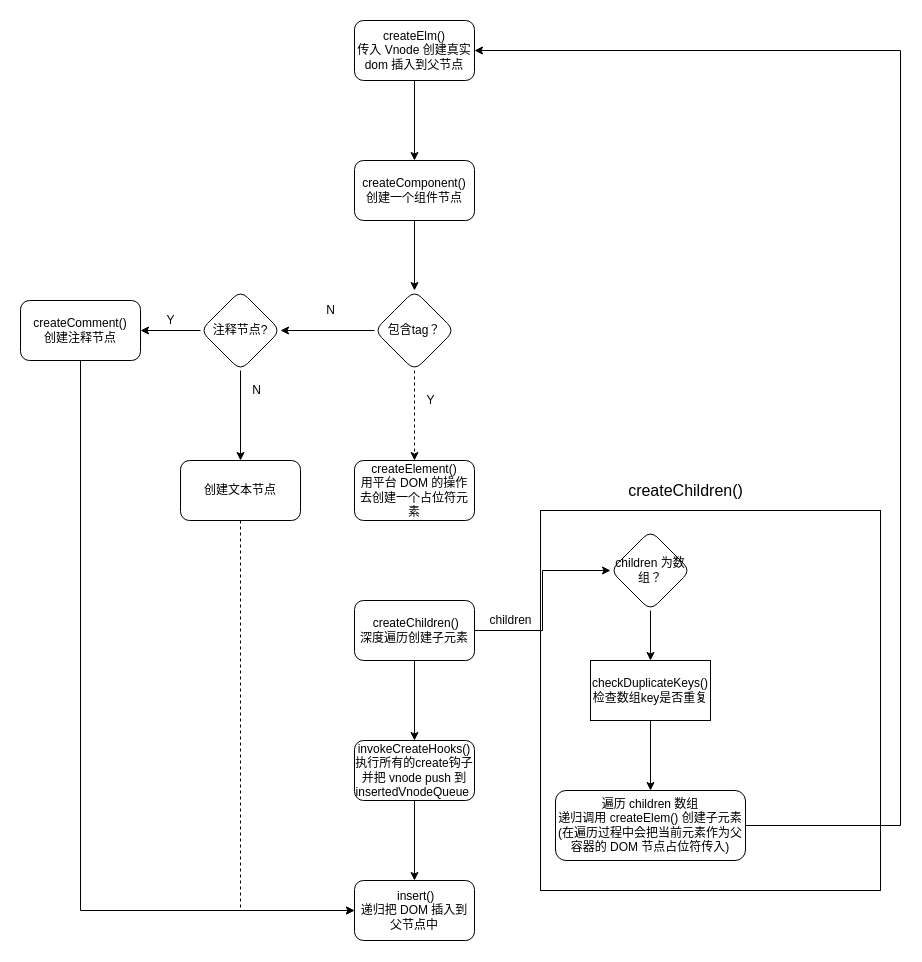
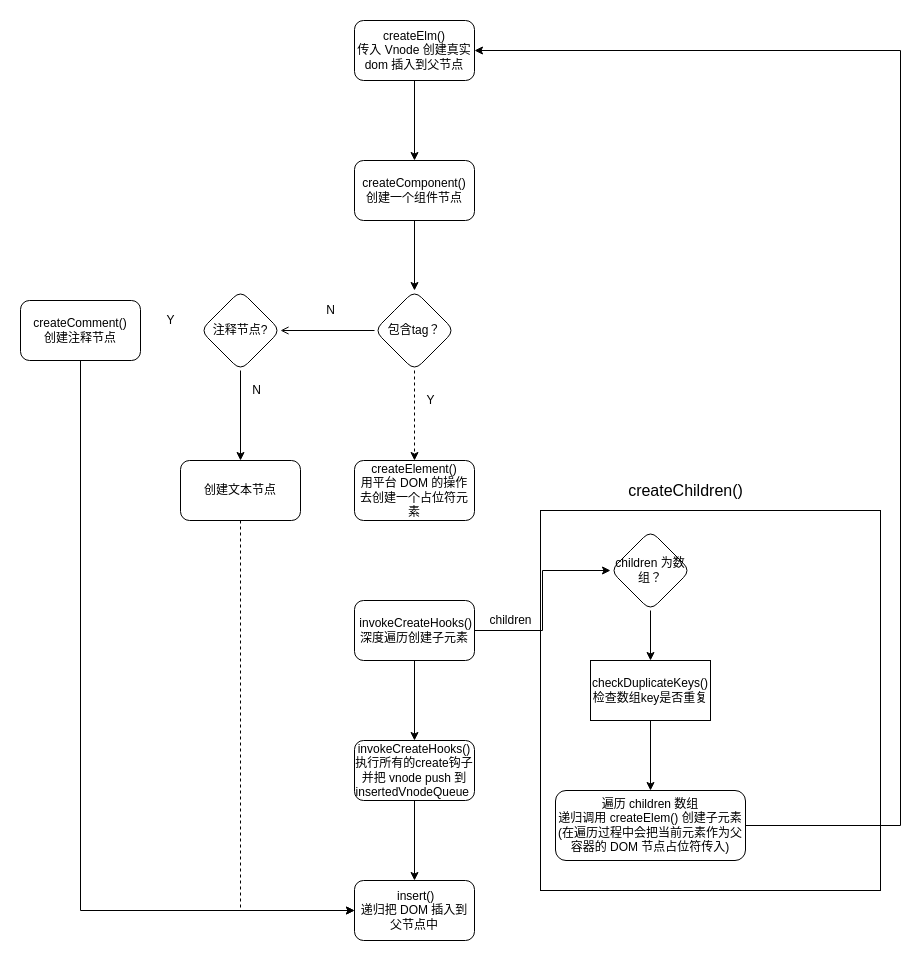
- <mxCell id="9" value="" style="edgeStyle=orthogonalEdgeStyle;rounded=0;orthogonalLoop=1;jettySize=auto;html=1;" edge="1" parent="1" source="11" target="13"><mxGeometry relative="1" as="geometry" /></mxCell>
- <mxCell id="7" style="edgeStyle=orthogonalEdgeStyle;rounded=0;orthogonalLoop=1;jettySize=auto;html=1;" edge="1" parent="1" source="8" target="11"><mxGeometry relative="1" as="geometry" /></mxCell>
+ <mxCell id="7" style="edgeStyle=orthogonalEdgeStyle;rounded=0;orthogonalLoop=1;jettySize=auto;html=1;endArrow=open;" edge="1" parent="1" source="8" target="11"><mxGeometry relative="1" as="geometry" /></mxCell>
- <mxCell id="21" value="&amp;nbsp;createChildren()&lt;br&gt;深度遍历创建子元素" style="whiteSpace=wrap;html=1;rounded=1;" vertex="1" parent="1"><mxGeometry x="354" y="600" width="120" height="60" as="geometry" /></mxCell>
+ <mxCell id="21" value="&amp;nbsp;invokeCreateHooks()&lt;br&gt;深度遍历创建子元素" style="whiteSpace=wrap;html=1;rounded=1;" vertex="1" parent="1"><mxGeometry x="354" y="600" width="120" height="60" as="geometry" /></mxCell>
